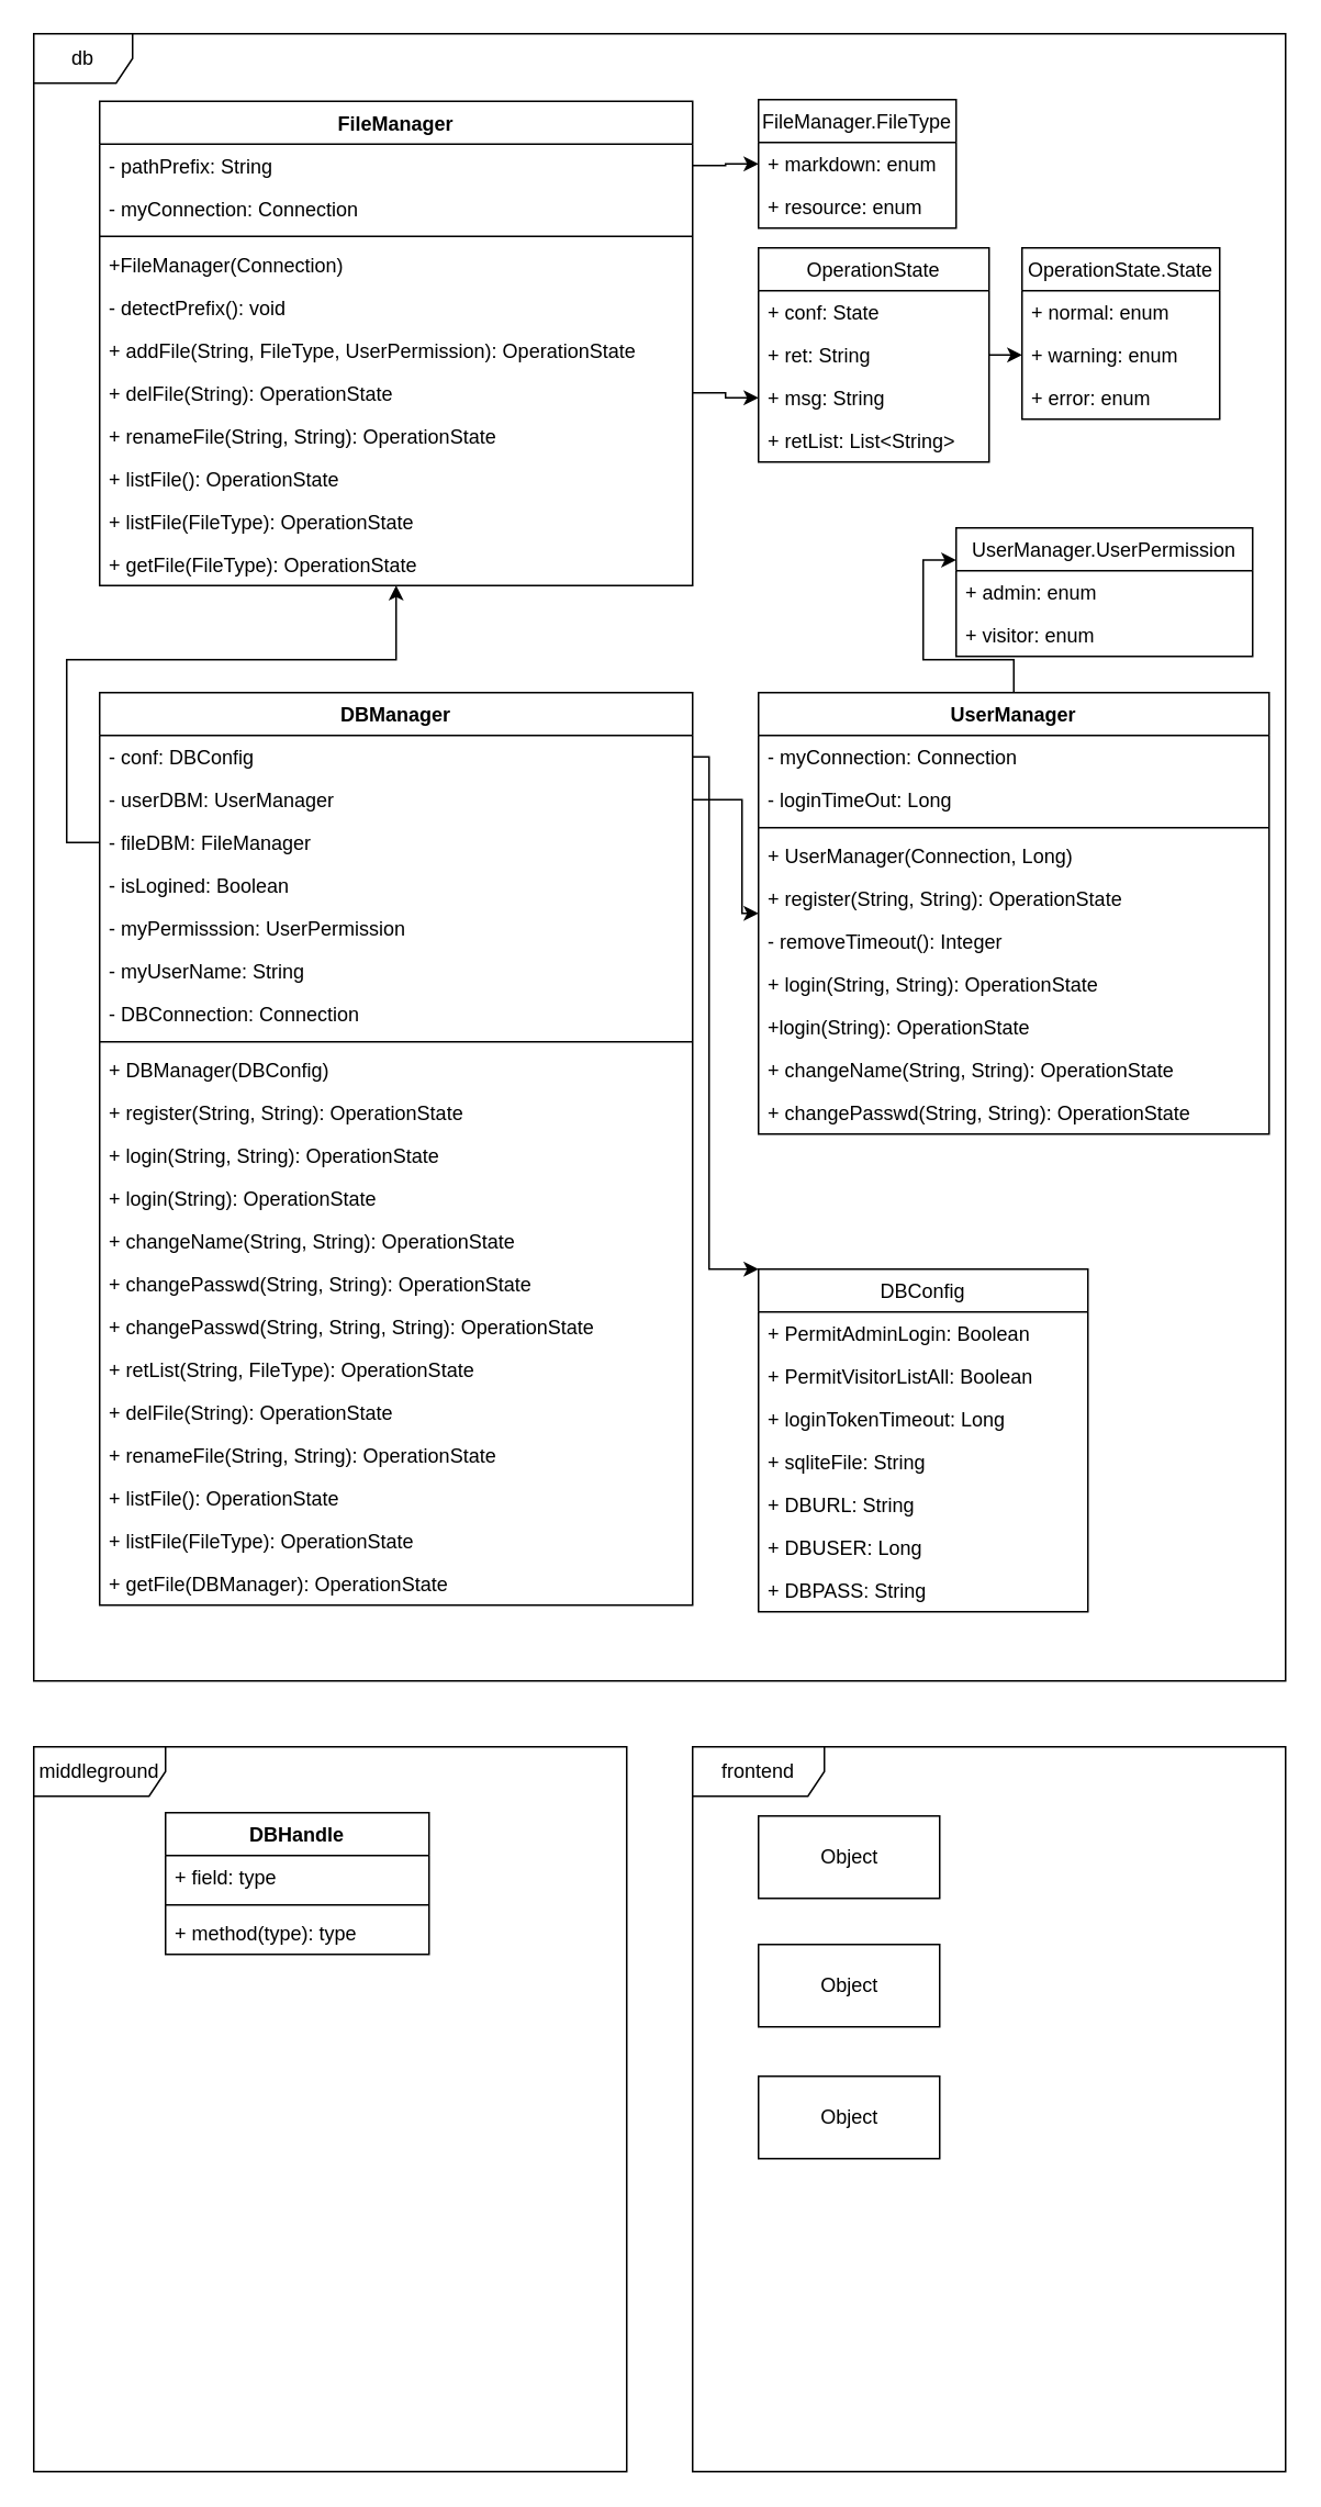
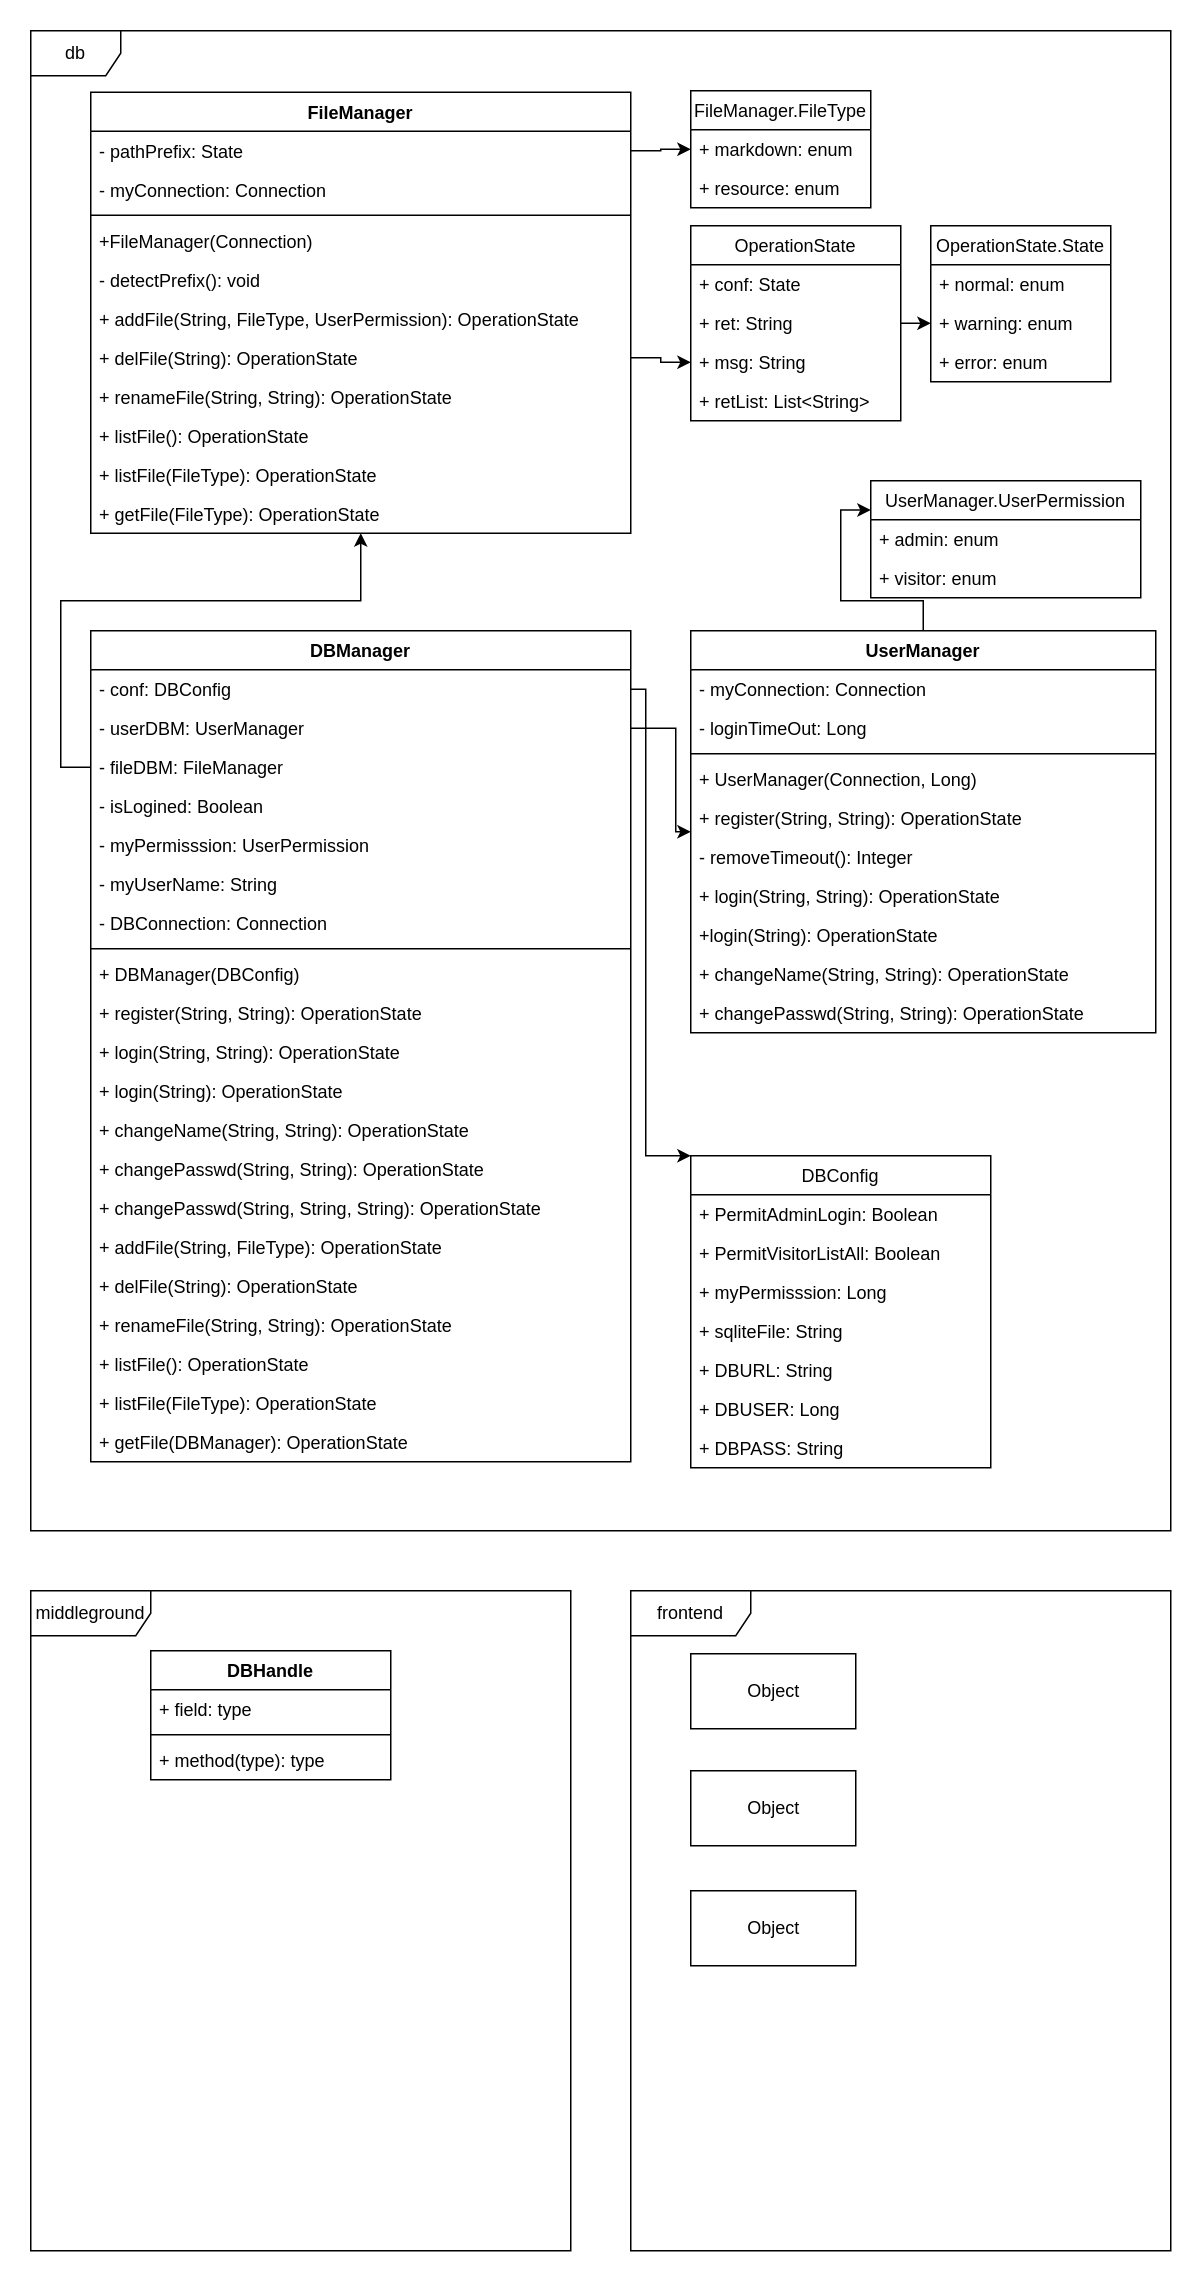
- <mxCell id="18" value="- pathPrefix: String" style="text;strokeColor=none;fillColor=none;align=left;verticalAlign=top;spacingLeft=4;spacingRight=4;overflow=hidden;rotatable=0;points=[[0,0.5],[1,0.5]];portConstraint=eastwest;" vertex="1" parent="17"><mxGeometry y="26" width="360" height="26" as="geometry" /></mxCell>
+ <mxCell id="18" value="- pathPrefix: State" style="text;strokeColor=none;fillColor=none;align=left;verticalAlign=top;spacingLeft=4;spacingRight=4;overflow=hidden;rotatable=0;points=[[0,0.5],[1,0.5]];portConstraint=eastwest;" vertex="1" parent="17"><mxGeometry y="26" width="360" height="26" as="geometry" /></mxCell>
- <mxCell id="45" value="+ retList(String, FileType): OperationState" style="text;strokeColor=none;fillColor=none;align=left;verticalAlign=top;spacingLeft=4;spacingRight=4;overflow=hidden;rotatable=0;points=[[0,0.5],[1,0.5]];portConstraint=eastwest;" vertex="1" parent="29"><mxGeometry y="398" width="360" height="26" as="geometry" /></mxCell>
+ <mxCell id="45" value="+ addFile(String, FileType): OperationState" style="text;strokeColor=none;fillColor=none;align=left;verticalAlign=top;spacingLeft=4;spacingRight=4;overflow=hidden;rotatable=0;points=[[0,0.5],[1,0.5]];portConstraint=eastwest;" vertex="1" parent="29"><mxGeometry y="398" width="360" height="26" as="geometry" /></mxCell>
- <mxCell id="63" value="+ loginTokenTimeout: Long" style="text;strokeColor=none;fillColor=none;align=left;verticalAlign=top;spacingLeft=4;spacingRight=4;overflow=hidden;rotatable=0;points=[[0,0.5],[1,0.5]];portConstraint=eastwest;" vertex="1" parent="60"><mxGeometry y="78" width="200" height="26" as="geometry" /></mxCell>
+ <mxCell id="63" value="+ myPermisssion: Long" style="text;strokeColor=none;fillColor=none;align=left;verticalAlign=top;spacingLeft=4;spacingRight=4;overflow=hidden;rotatable=0;points=[[0,0.5],[1,0.5]];portConstraint=eastwest;" vertex="1" parent="60"><mxGeometry y="78" width="200" height="26" as="geometry" /></mxCell>
